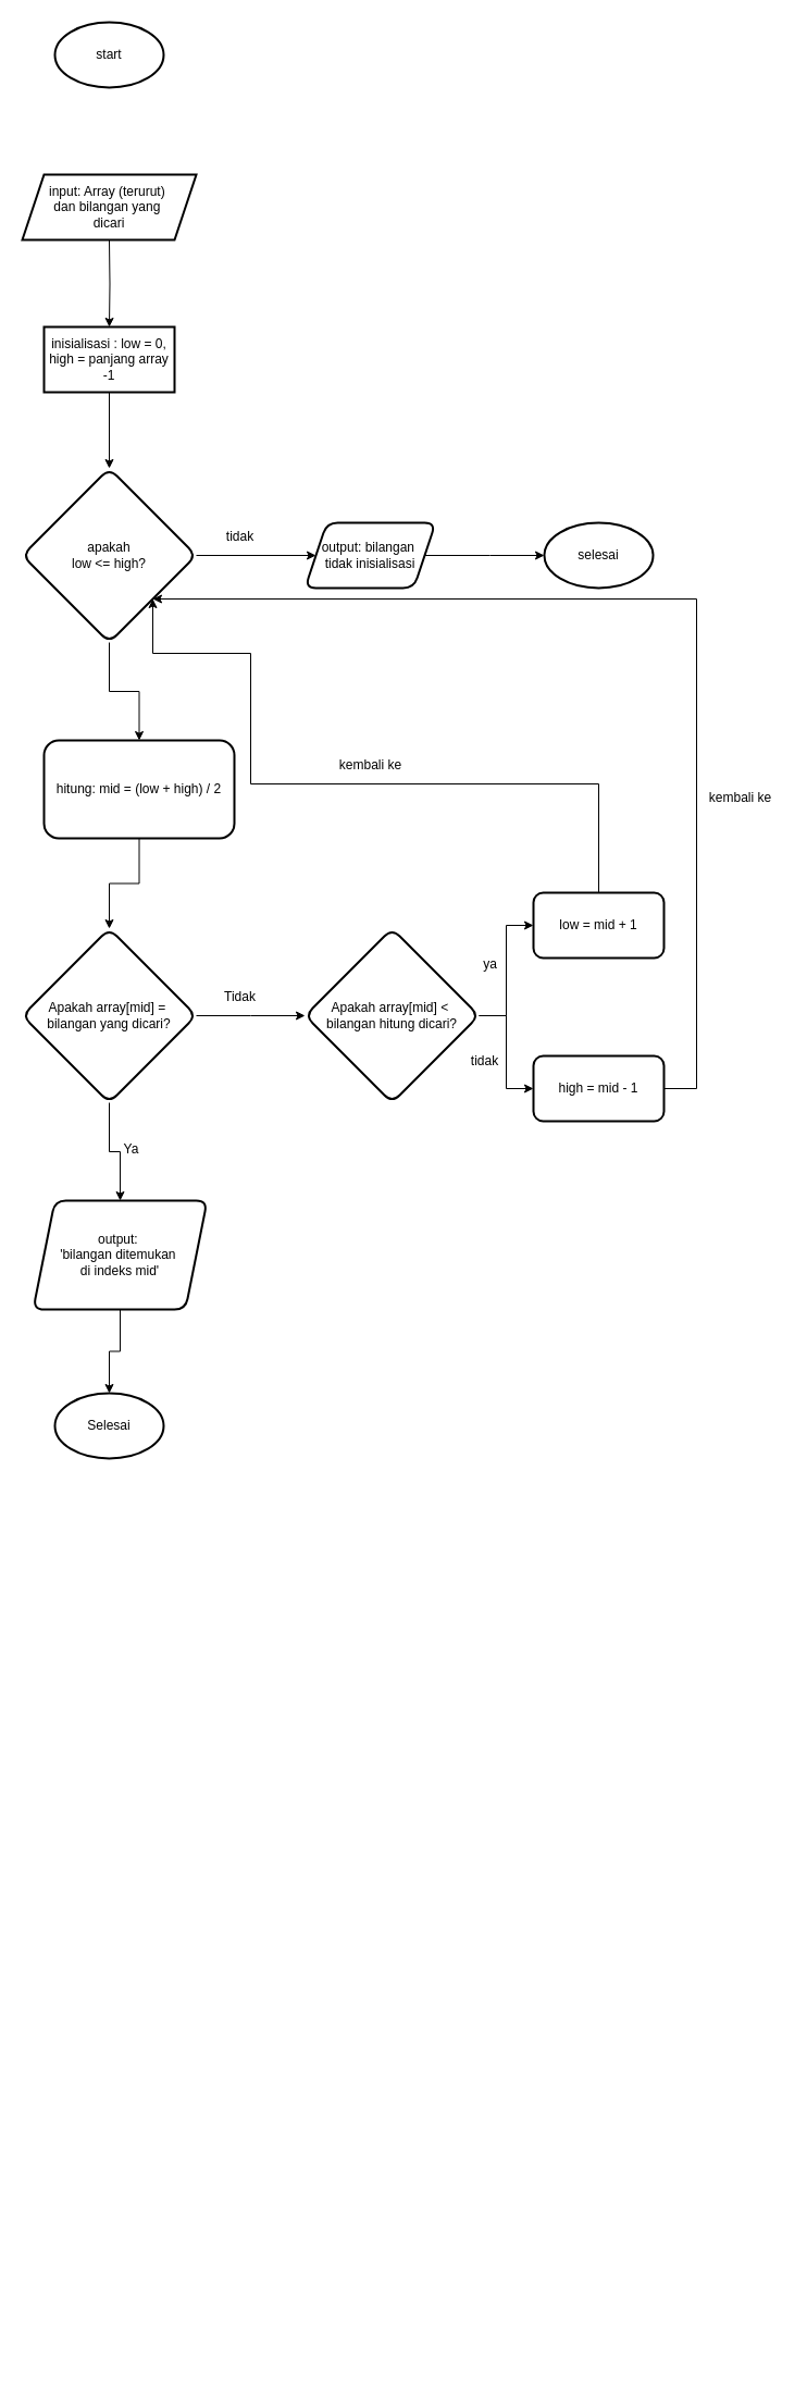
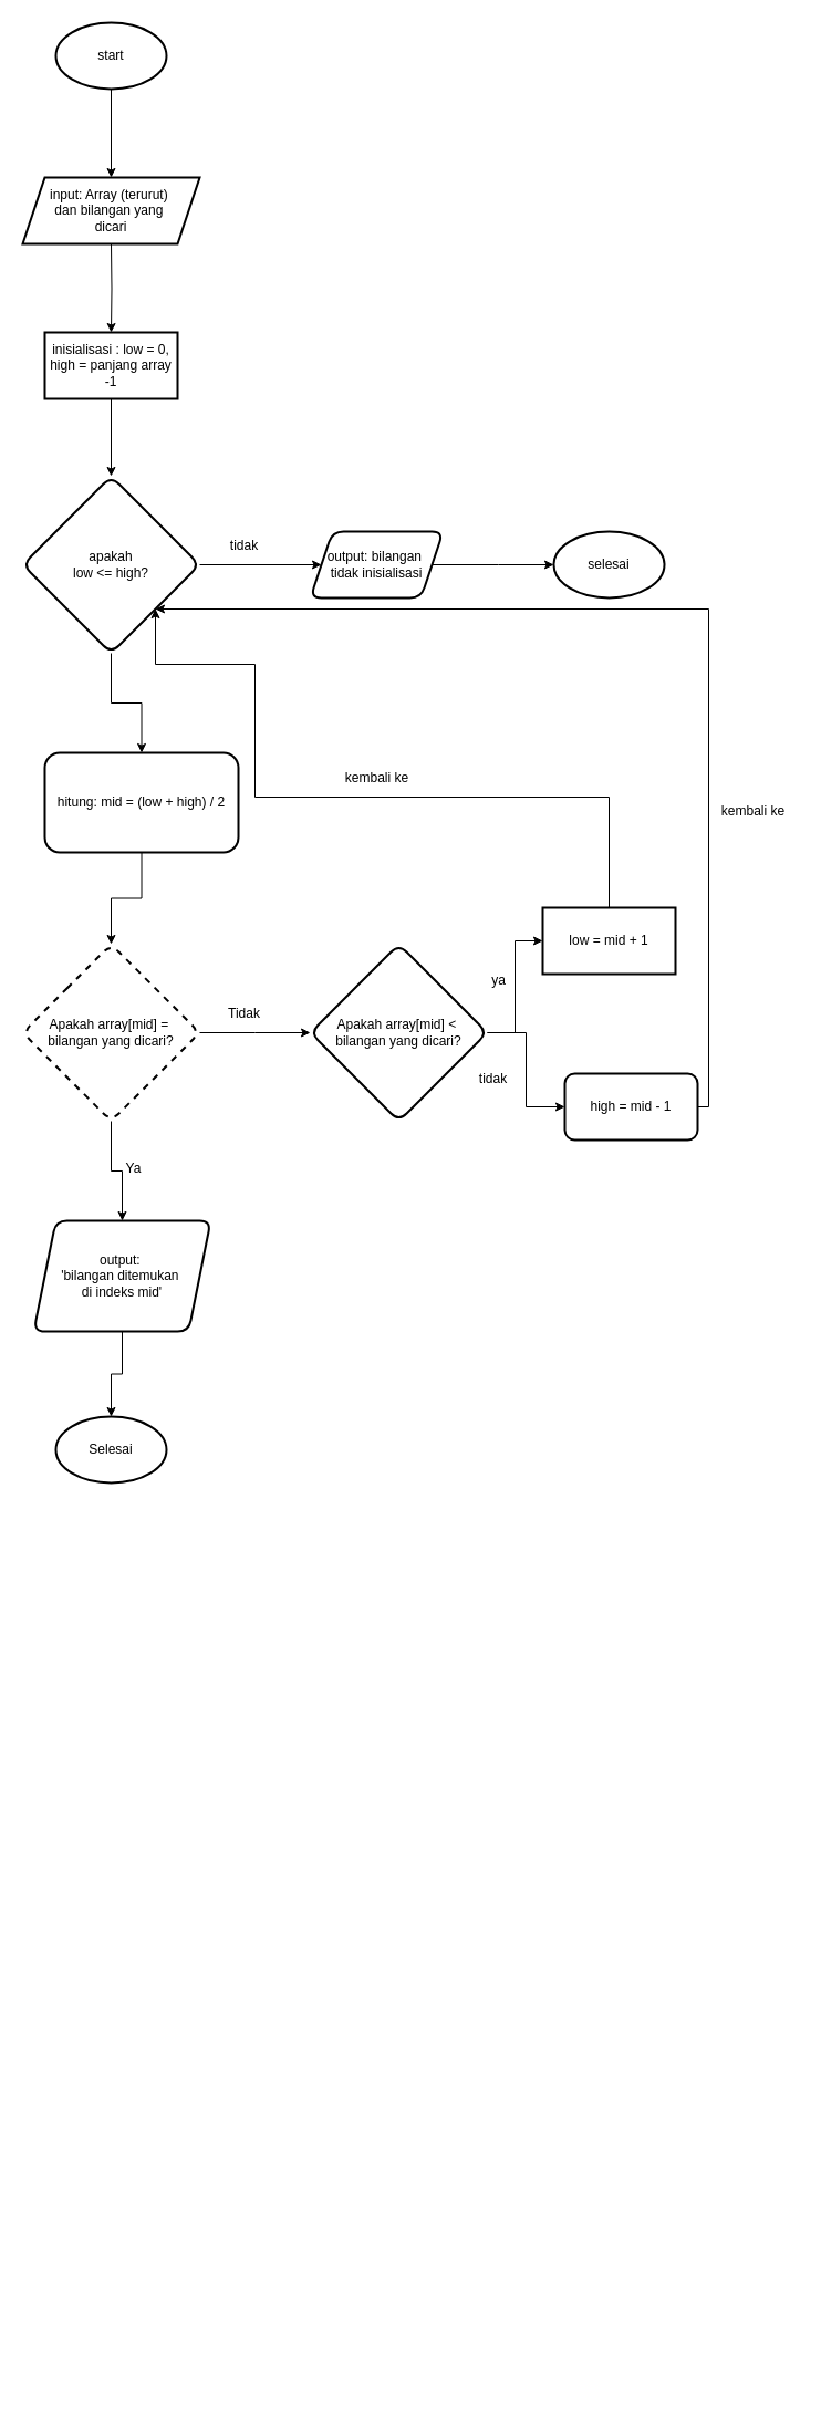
+ <mxCell id="3" value="" style="edgeStyle=orthogonalEdgeStyle;rounded=0;orthogonalLoop=1;jettySize=auto;html=1;" edge="1" parent="1" source="4" target="11"><mxGeometry relative="1" as="geometry" /></mxCell>
- <mxCell id="29" value="low = mid + 1" style="rounded=1;whiteSpace=wrap;html=1;strokeWidth=2;" vertex="1" parent="1"><mxGeometry x="490" y="820" width="120" height="60" as="geometry" /></mxCell>
+ <mxCell id="29" value="low = mid + 1" style="whiteSpace=wrap;html=1;strokeWidth=2;rounded=0;" vertex="1" parent="1"><mxGeometry x="490" y="820" width="120" height="60" as="geometry" /></mxCell>
- <mxCell id="18" value="Apakah array[mid] =&amp;nbsp;&lt;div&gt;bilangan yang dicari?&lt;/div&gt;" style="rhombus;whiteSpace=wrap;html=1;rounded=1;strokeWidth=2;" vertex="1" parent="1"><mxGeometry x="20" y="853" width="160" height="160" as="geometry" /></mxCell>
+ <mxCell id="18" value="Apakah array[mid] =&amp;nbsp;&lt;div&gt;bilangan yang dicari?&lt;/div&gt;" style="rhombus;whiteSpace=wrap;html=1;rounded=1;strokeWidth=2;dashed=1;" vertex="1" parent="1"><mxGeometry x="20" y="853" width="160" height="160" as="geometry" /></mxCell>
- <mxCell id="22" value="Apakah array[mid] &amp;lt;&amp;nbsp;&lt;div&gt;bilangan hitung dicari?&lt;/div&gt;" style="rhombus;whiteSpace=wrap;html=1;rounded=1;strokeWidth=2;" vertex="1" parent="1"><mxGeometry x="280" y="853" width="160" height="160" as="geometry" /></mxCell>
+ <mxCell id="22" value="Apakah array[mid] &amp;lt;&amp;nbsp;&lt;div&gt;bilangan yang dicari?&lt;/div&gt;" style="rhombus;whiteSpace=wrap;html=1;rounded=1;strokeWidth=2;" vertex="1" parent="1"><mxGeometry x="280" y="853" width="160" height="160" as="geometry" /></mxCell>
- <mxCell id="32" value="high = mid - 1" style="whiteSpace=wrap;html=1;rounded=1;strokeWidth=2;" vertex="1" parent="1"><mxGeometry x="490" y="970" width="120" height="60" as="geometry" /></mxCell>
+ <mxCell id="32" value="high = mid - 1" style="whiteSpace=wrap;html=1;rounded=1;strokeWidth=2;" vertex="1" parent="1"><mxGeometry x="510" y="970" width="120" height="60" as="geometry" /></mxCell>
